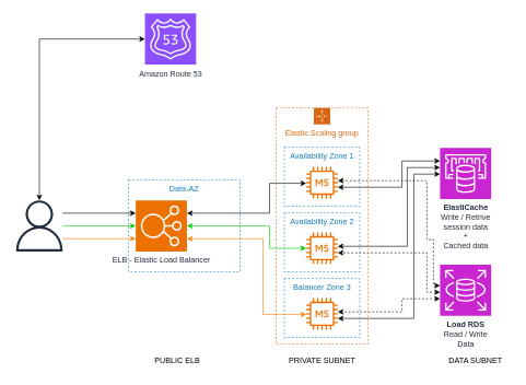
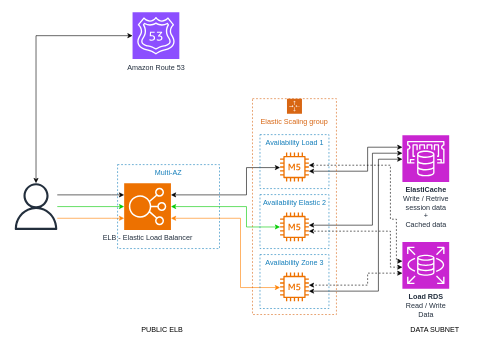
- <mxCell id="20" value="Availability Zone 1" style="fillColor=none;strokeColor=#147EBA;dashed=1;verticalAlign=top;fontStyle=0;fontColor=#147EBA;whiteSpace=wrap;html=1;" vertex="1" parent="19"><mxGeometry x="12.5" y="60" width="115" height="90" as="geometry" /></mxCell>
+ <mxCell id="20" value="Availability Load 1" style="fillColor=none;strokeColor=#147EBA;dashed=1;verticalAlign=top;fontStyle=0;fontColor=#147EBA;whiteSpace=wrap;html=1;" vertex="1" parent="19"><mxGeometry x="12.5" y="60" width="115" height="90" as="geometry" /></mxCell>
- <mxCell id="2" value="Data-AZ" style="fillColor=none;strokeColor=#147EBA;dashed=1;verticalAlign=top;fontStyle=0;fontColor=#147EBA;whiteSpace=wrap;html=1;" vertex="1" parent="1"><mxGeometry x="195" y="274" width="170" height="140" as="geometry" /></mxCell>
+ <mxCell id="2" value="Multi-AZ" style="fillColor=none;strokeColor=#147EBA;dashed=1;verticalAlign=top;fontStyle=0;fontColor=#147EBA;whiteSpace=wrap;html=1;" vertex="1" parent="1"><mxGeometry x="195" y="274" width="170" height="140" as="geometry" /></mxCell>
- <mxCell id="22" value="Availability Zone 2" style="fillColor=none;strokeColor=#147EBA;dashed=1;verticalAlign=top;fontStyle=0;fontColor=#147EBA;whiteSpace=wrap;html=1;" vertex="1" parent="19"><mxGeometry x="12.5" y="160" width="115" height="90" as="geometry" /></mxCell>
+ <mxCell id="22" value="Availability Elastic 2" style="fillColor=none;strokeColor=#147EBA;dashed=1;verticalAlign=top;fontStyle=0;fontColor=#147EBA;whiteSpace=wrap;html=1;" vertex="1" parent="19"><mxGeometry x="12.5" y="160" width="115" height="90" as="geometry" /></mxCell>
- <mxCell id="24" value="Balancer Zone 3" style="fillColor=none;strokeColor=#147EBA;dashed=1;verticalAlign=top;fontStyle=0;fontColor=#147EBA;whiteSpace=wrap;html=1;" vertex="1" parent="19"><mxGeometry x="12.5" y="260" width="115" height="90" as="geometry" /></mxCell>
+ <mxCell id="24" value="Availability Zone 3" style="fillColor=none;strokeColor=#147EBA;dashed=1;verticalAlign=top;fontStyle=0;fontColor=#147EBA;whiteSpace=wrap;html=1;" vertex="1" parent="19"><mxGeometry x="12.5" y="260" width="115" height="90" as="geometry" /></mxCell>
- <mxCell id="28" value="PRIVATE SUBNET" style="text;html=1;align=center;verticalAlign=middle;resizable=0;points=[];autosize=1;strokeColor=none;fillColor=none;" vertex="1" parent="1"><mxGeometry x="425" y="535" width="130" height="30" as="geometry" /></mxCell>
